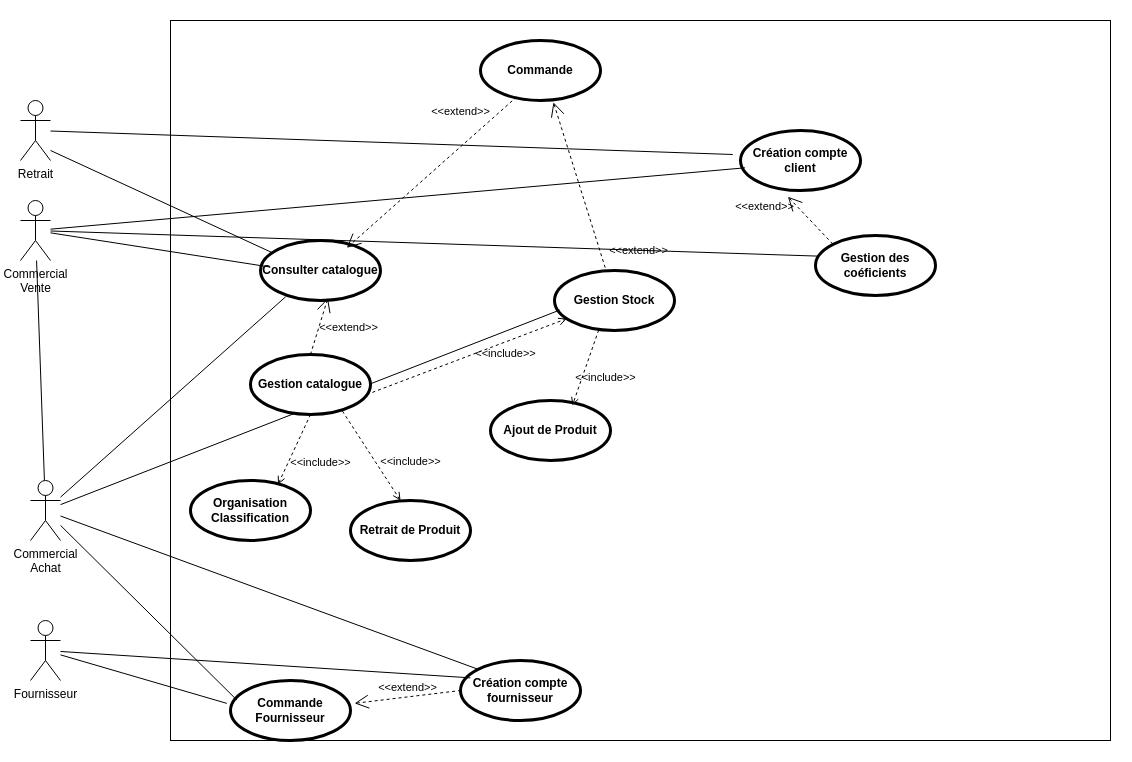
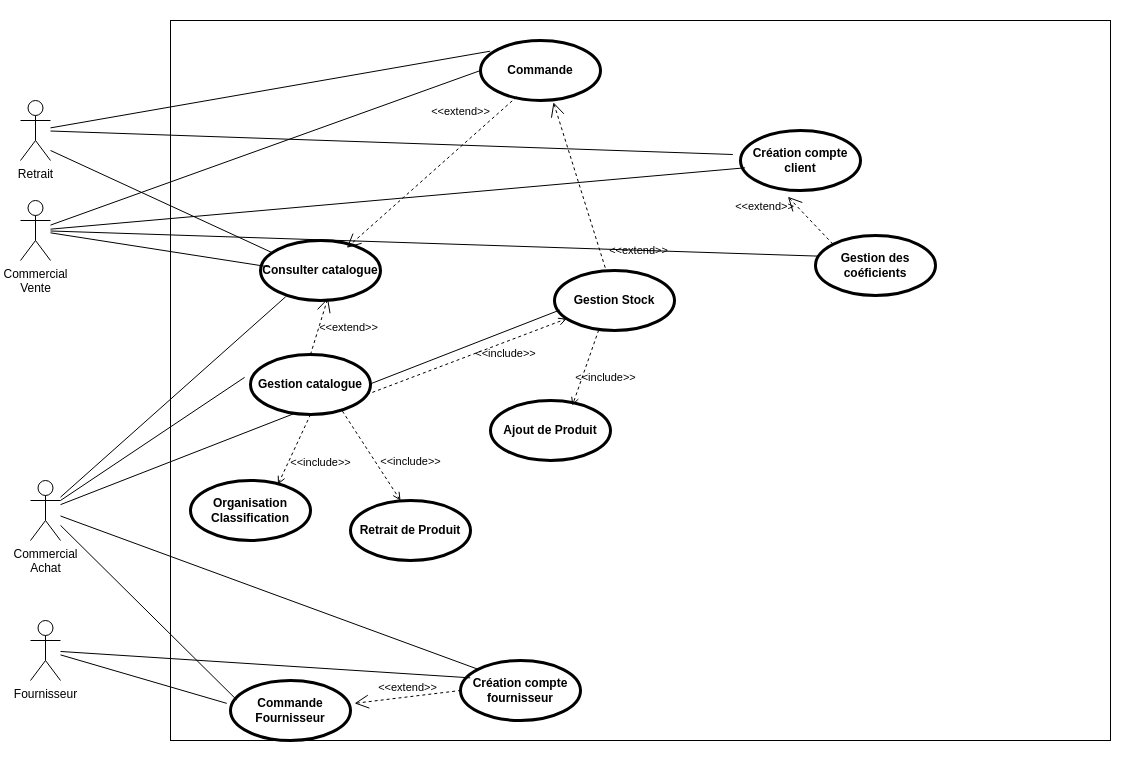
+ <mxCell id="22" value="" style="edgeStyle=none;html=1;endArrow=none;verticalAlign=bottom;entryX=0.081;entryY=0.178;entryDx=0;entryDy=0;entryPerimeter=0;" edge="1" parent="1" source="3" target="20"><mxGeometry width="160" relative="1" as="geometry"><mxPoint x="470" y="370" as="sourcePoint" /><mxPoint x="630" y="370" as="targetPoint" /></mxGeometry></mxCell>
- <mxCell id="21" value="" style="edgeStyle=none;html=1;endArrow=none;verticalAlign=bottom;" edge="1" parent="1" source="4" target="5"><mxGeometry width="160" relative="1" as="geometry"><mxPoint x="130" y="240" as="sourcePoint" /><mxPoint x="290" y="240" as="targetPoint" /></mxGeometry></mxCell>
+ <mxCell id="21" value="" style="edgeStyle=none;html=1;endArrow=none;verticalAlign=bottom;entryX=0;entryY=0.5;entryDx=0;entryDy=0;" edge="1" parent="1" source="4" target="20"><mxGeometry width="160" relative="1" as="geometry"><mxPoint x="130" y="240" as="sourcePoint" /><mxPoint x="290" y="240" as="targetPoint" /></mxGeometry></mxCell>
+ <mxCell id="10" value="" style="edgeStyle=none;html=1;endArrow=none;verticalAlign=bottom;entryX=-0.049;entryY=0.381;entryDx=0;entryDy=0;entryPerimeter=0;" edge="1" parent="1" source="5" target="9"><mxGeometry width="160" relative="1" as="geometry"><mxPoint x="470" y="390" as="sourcePoint" /><mxPoint x="630" y="390" as="targetPoint" /></mxGeometry></mxCell>
